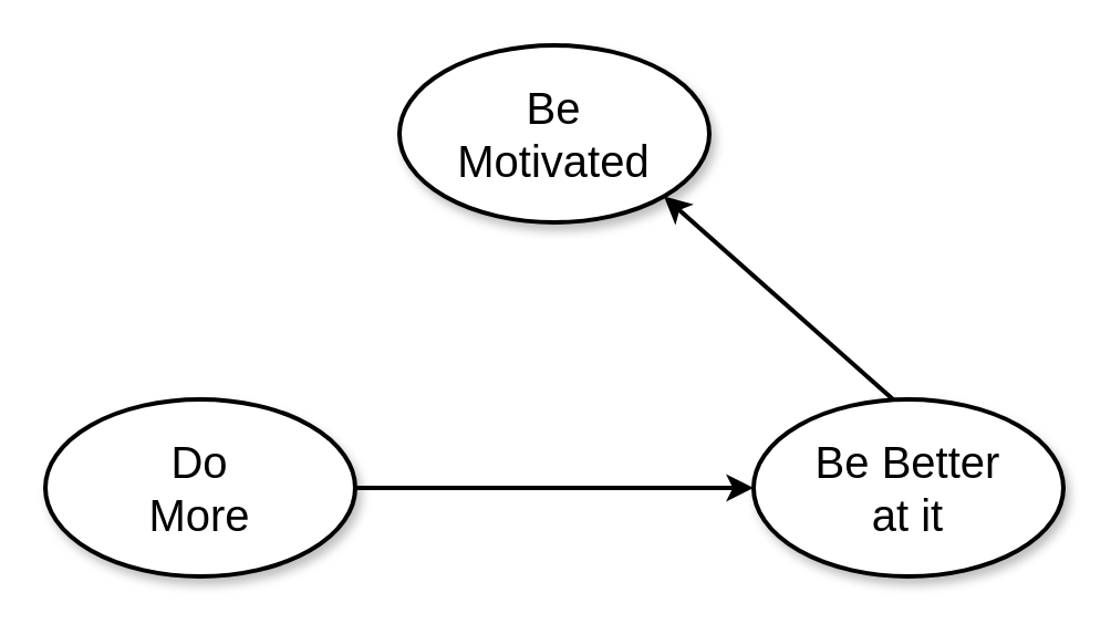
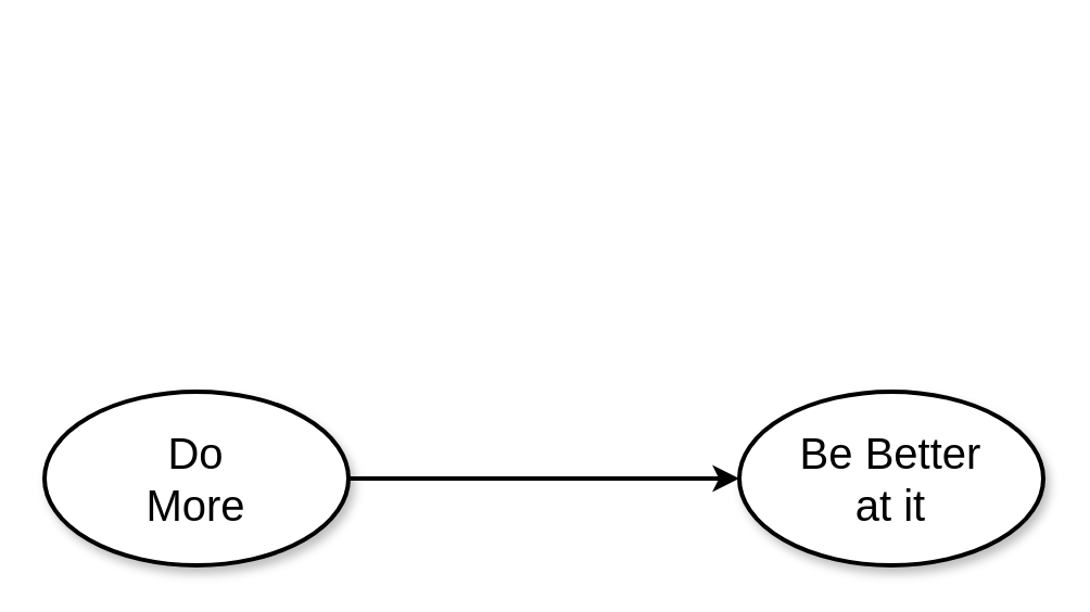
- <mxCell id="2" value="&lt;font style=&quot;font-size: 20px&quot;&gt;Be&lt;br&gt;Motivated&lt;/font&gt;" style="ellipse;whiteSpace=wrap;html=1;strokeWidth=2;shadow=1;" vertex="1" parent="1"><mxGeometry x="180" y="20" width="140" height="80" as="geometry" /></mxCell>
- <mxCell id="6" value="" style="endArrow=classic;html=1;rounded=0;fontSize=20;strokeWidth=2;entryX=1;entryY=1;entryDx=0;entryDy=0;exitX=0.45;exitY=0;exitDx=0;exitDy=0;exitPerimeter=0;" edge="1" parent="1" source="5" target="2"><mxGeometry width="50" height="50" relative="1" as="geometry"><mxPoint x="200" y="60" as="sourcePoint" /><mxPoint x="250" y="10" as="targetPoint" /></mxGeometry></mxCell>
